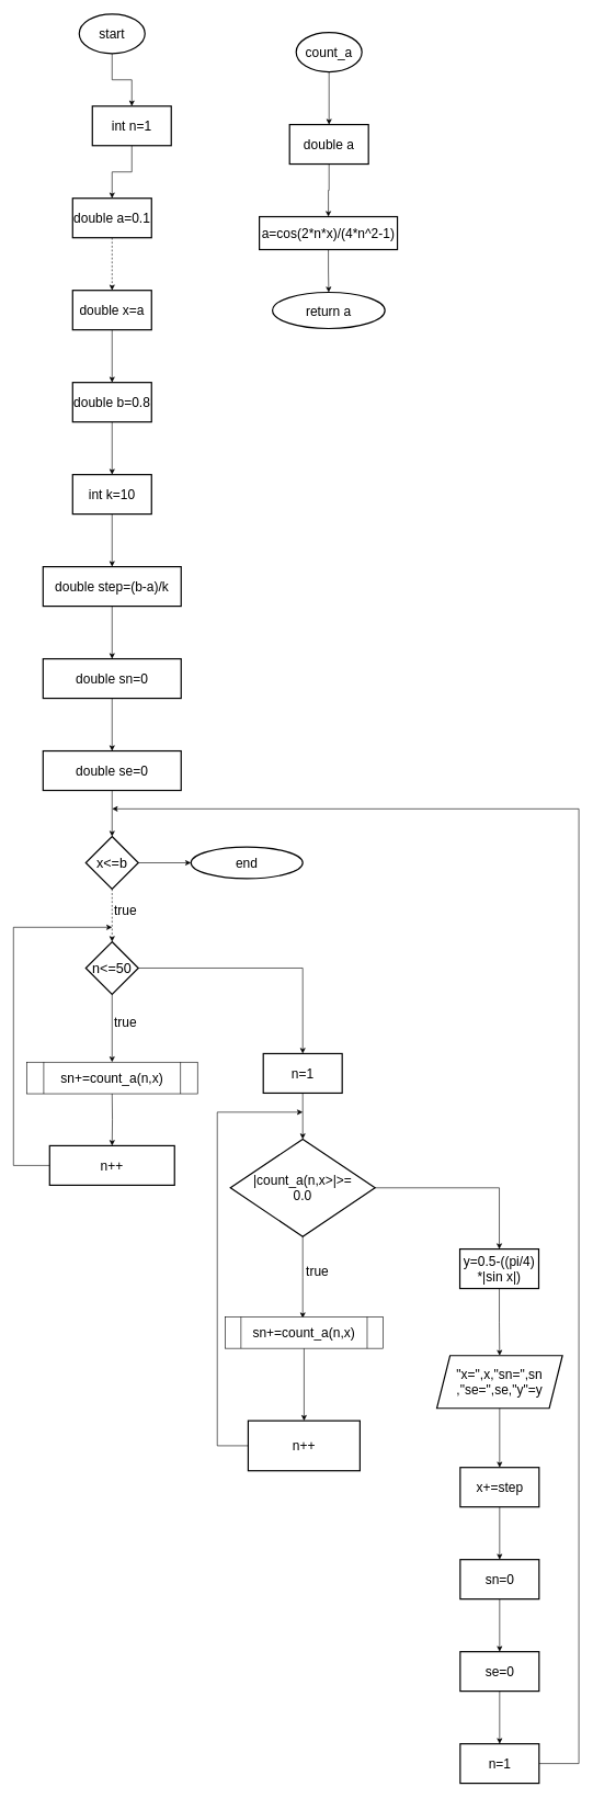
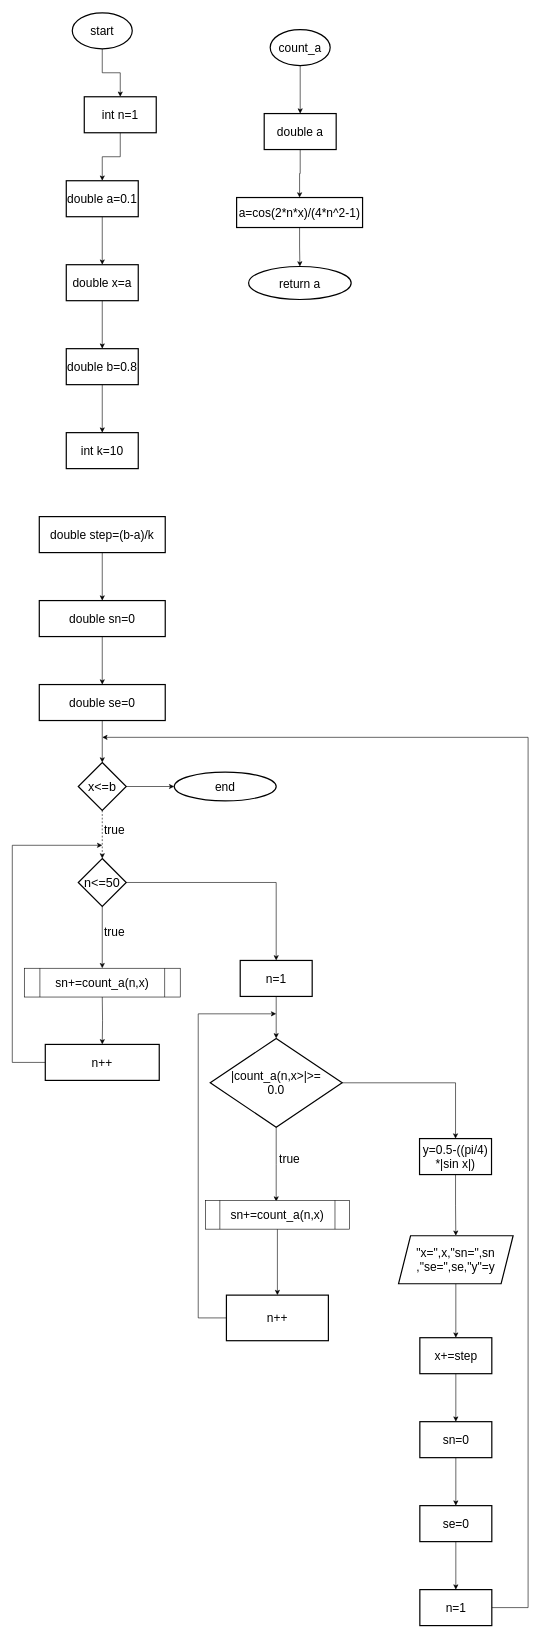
- <mxCell id="6" value="" style="edgeStyle=orthogonalEdgeStyle;rounded=0;orthogonalLoop=1;jettySize=auto;html=1;dashed=1;" parent="1" source="7" target="9" edge="1"><mxGeometry relative="1" as="geometry" /></mxCell>
+ <mxCell id="6" value="" style="edgeStyle=orthogonalEdgeStyle;rounded=0;orthogonalLoop=1;jettySize=auto;html=1;" parent="1" source="7" target="9" edge="1"><mxGeometry relative="1" as="geometry" /></mxCell>
- <mxCell id="12" value="" style="edgeStyle=orthogonalEdgeStyle;rounded=0;orthogonalLoop=1;jettySize=auto;html=1;" parent="1" source="13" target="15" edge="1"><mxGeometry relative="1" as="geometry" /></mxCell>
